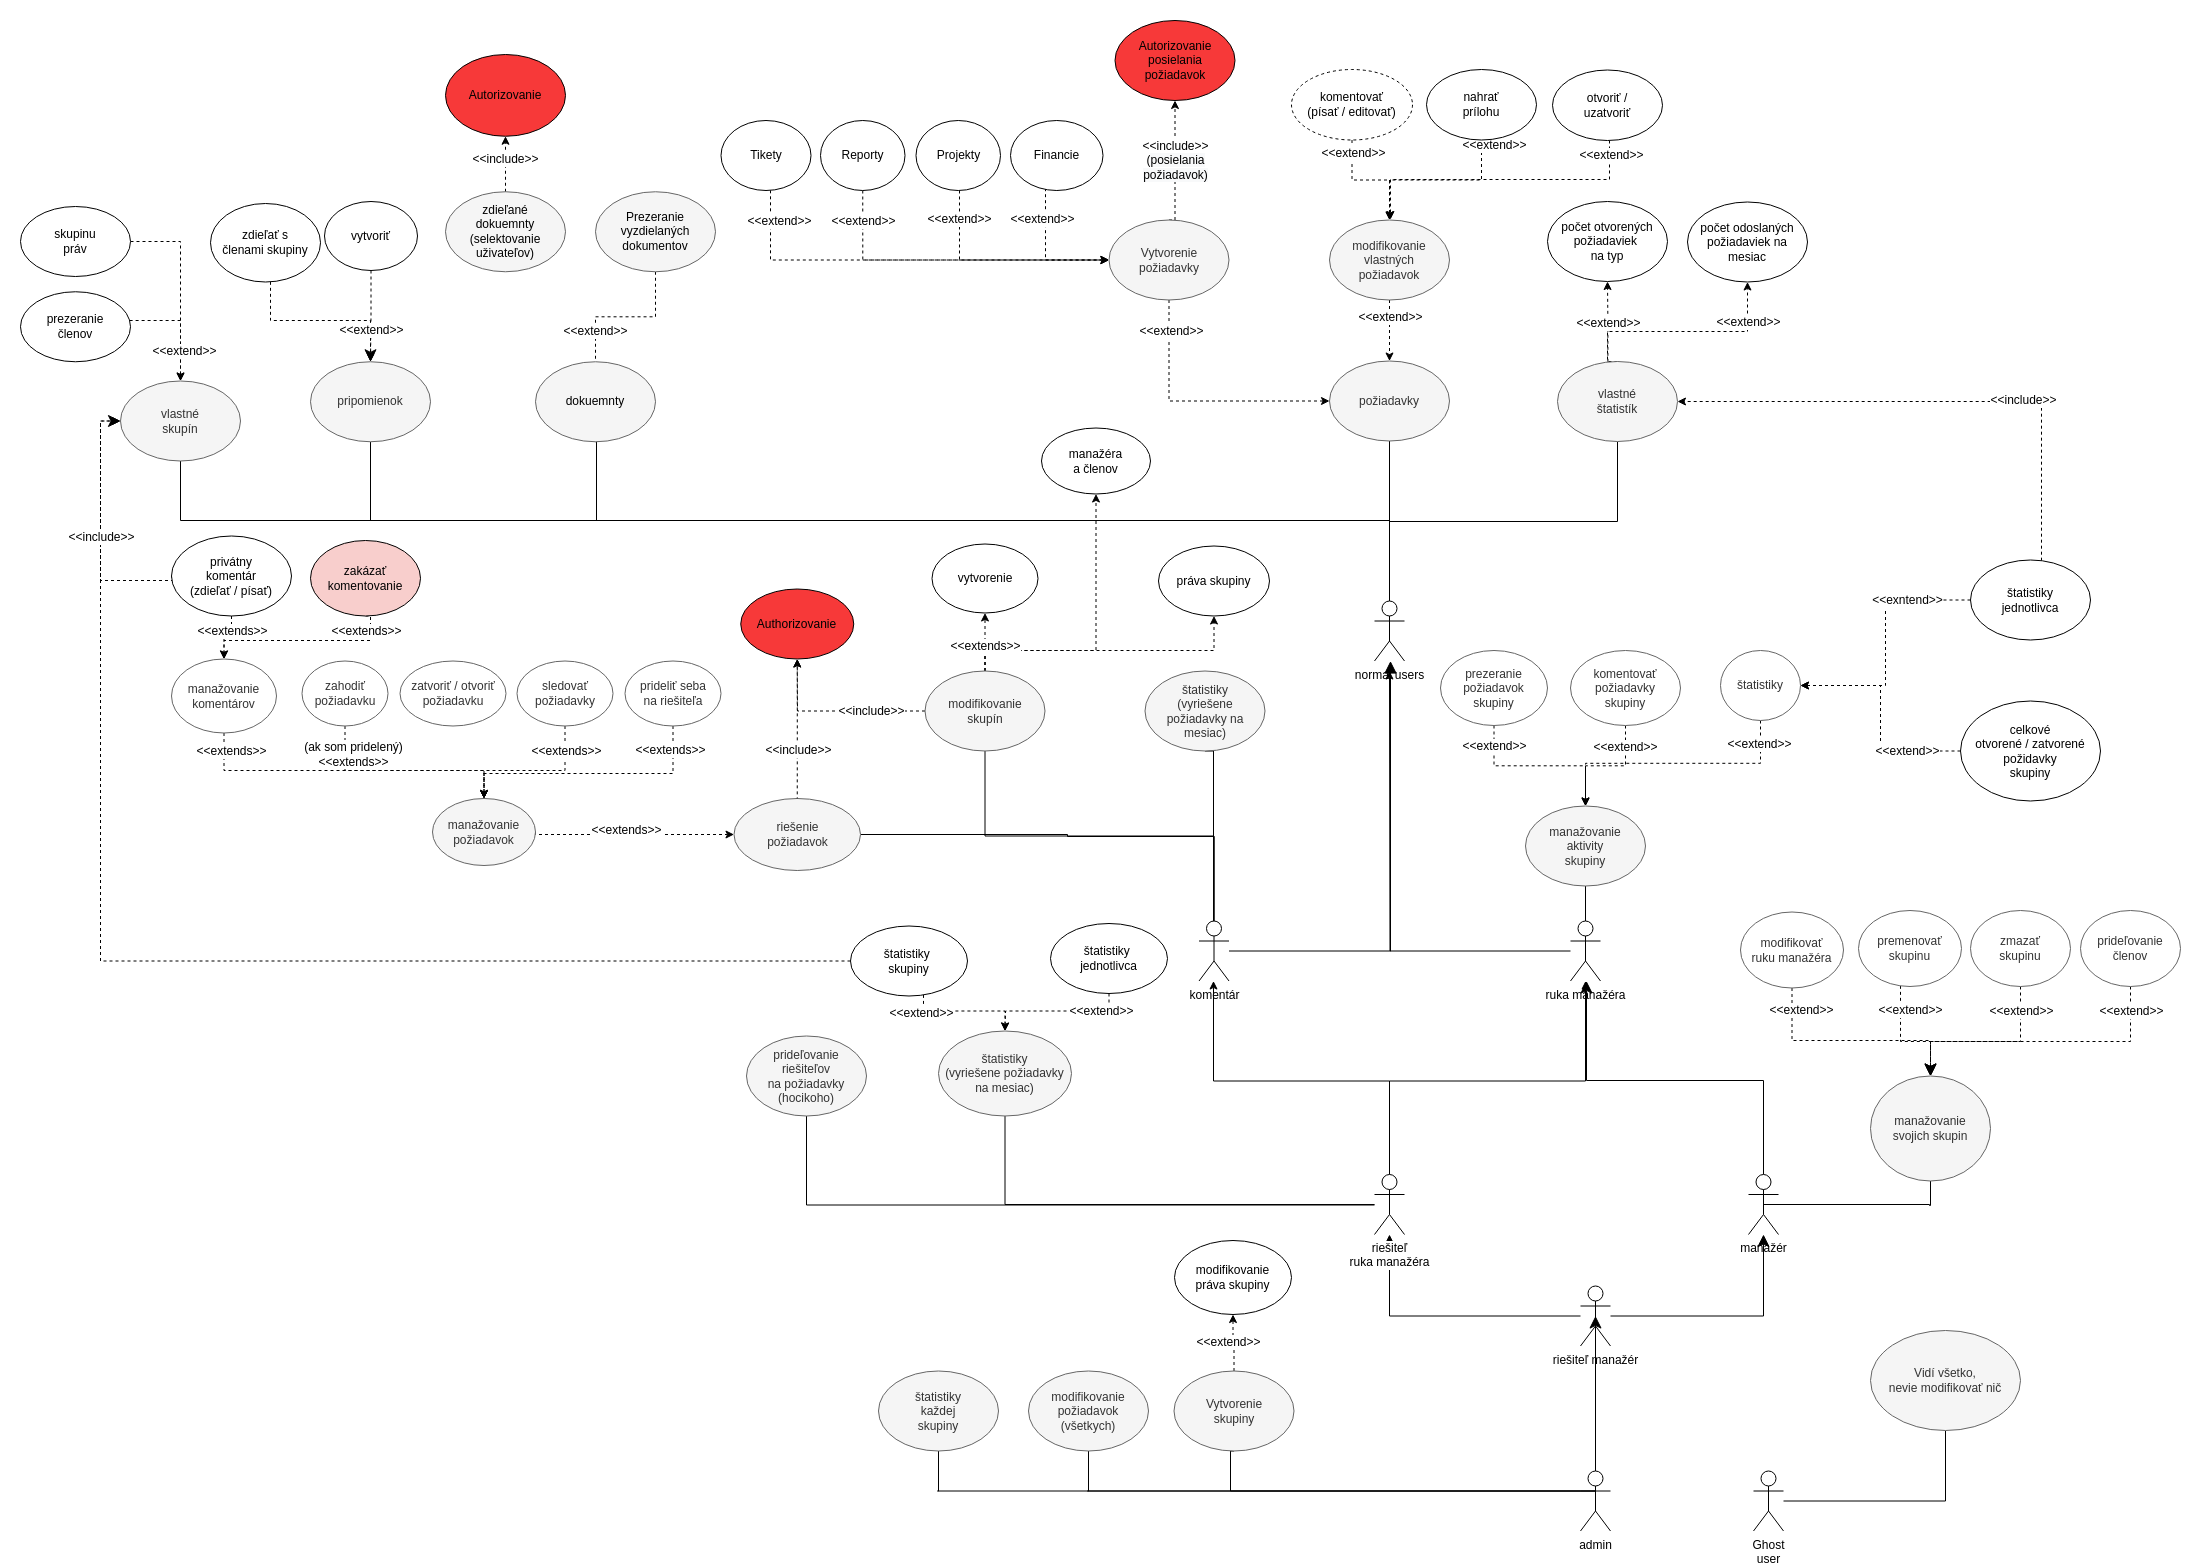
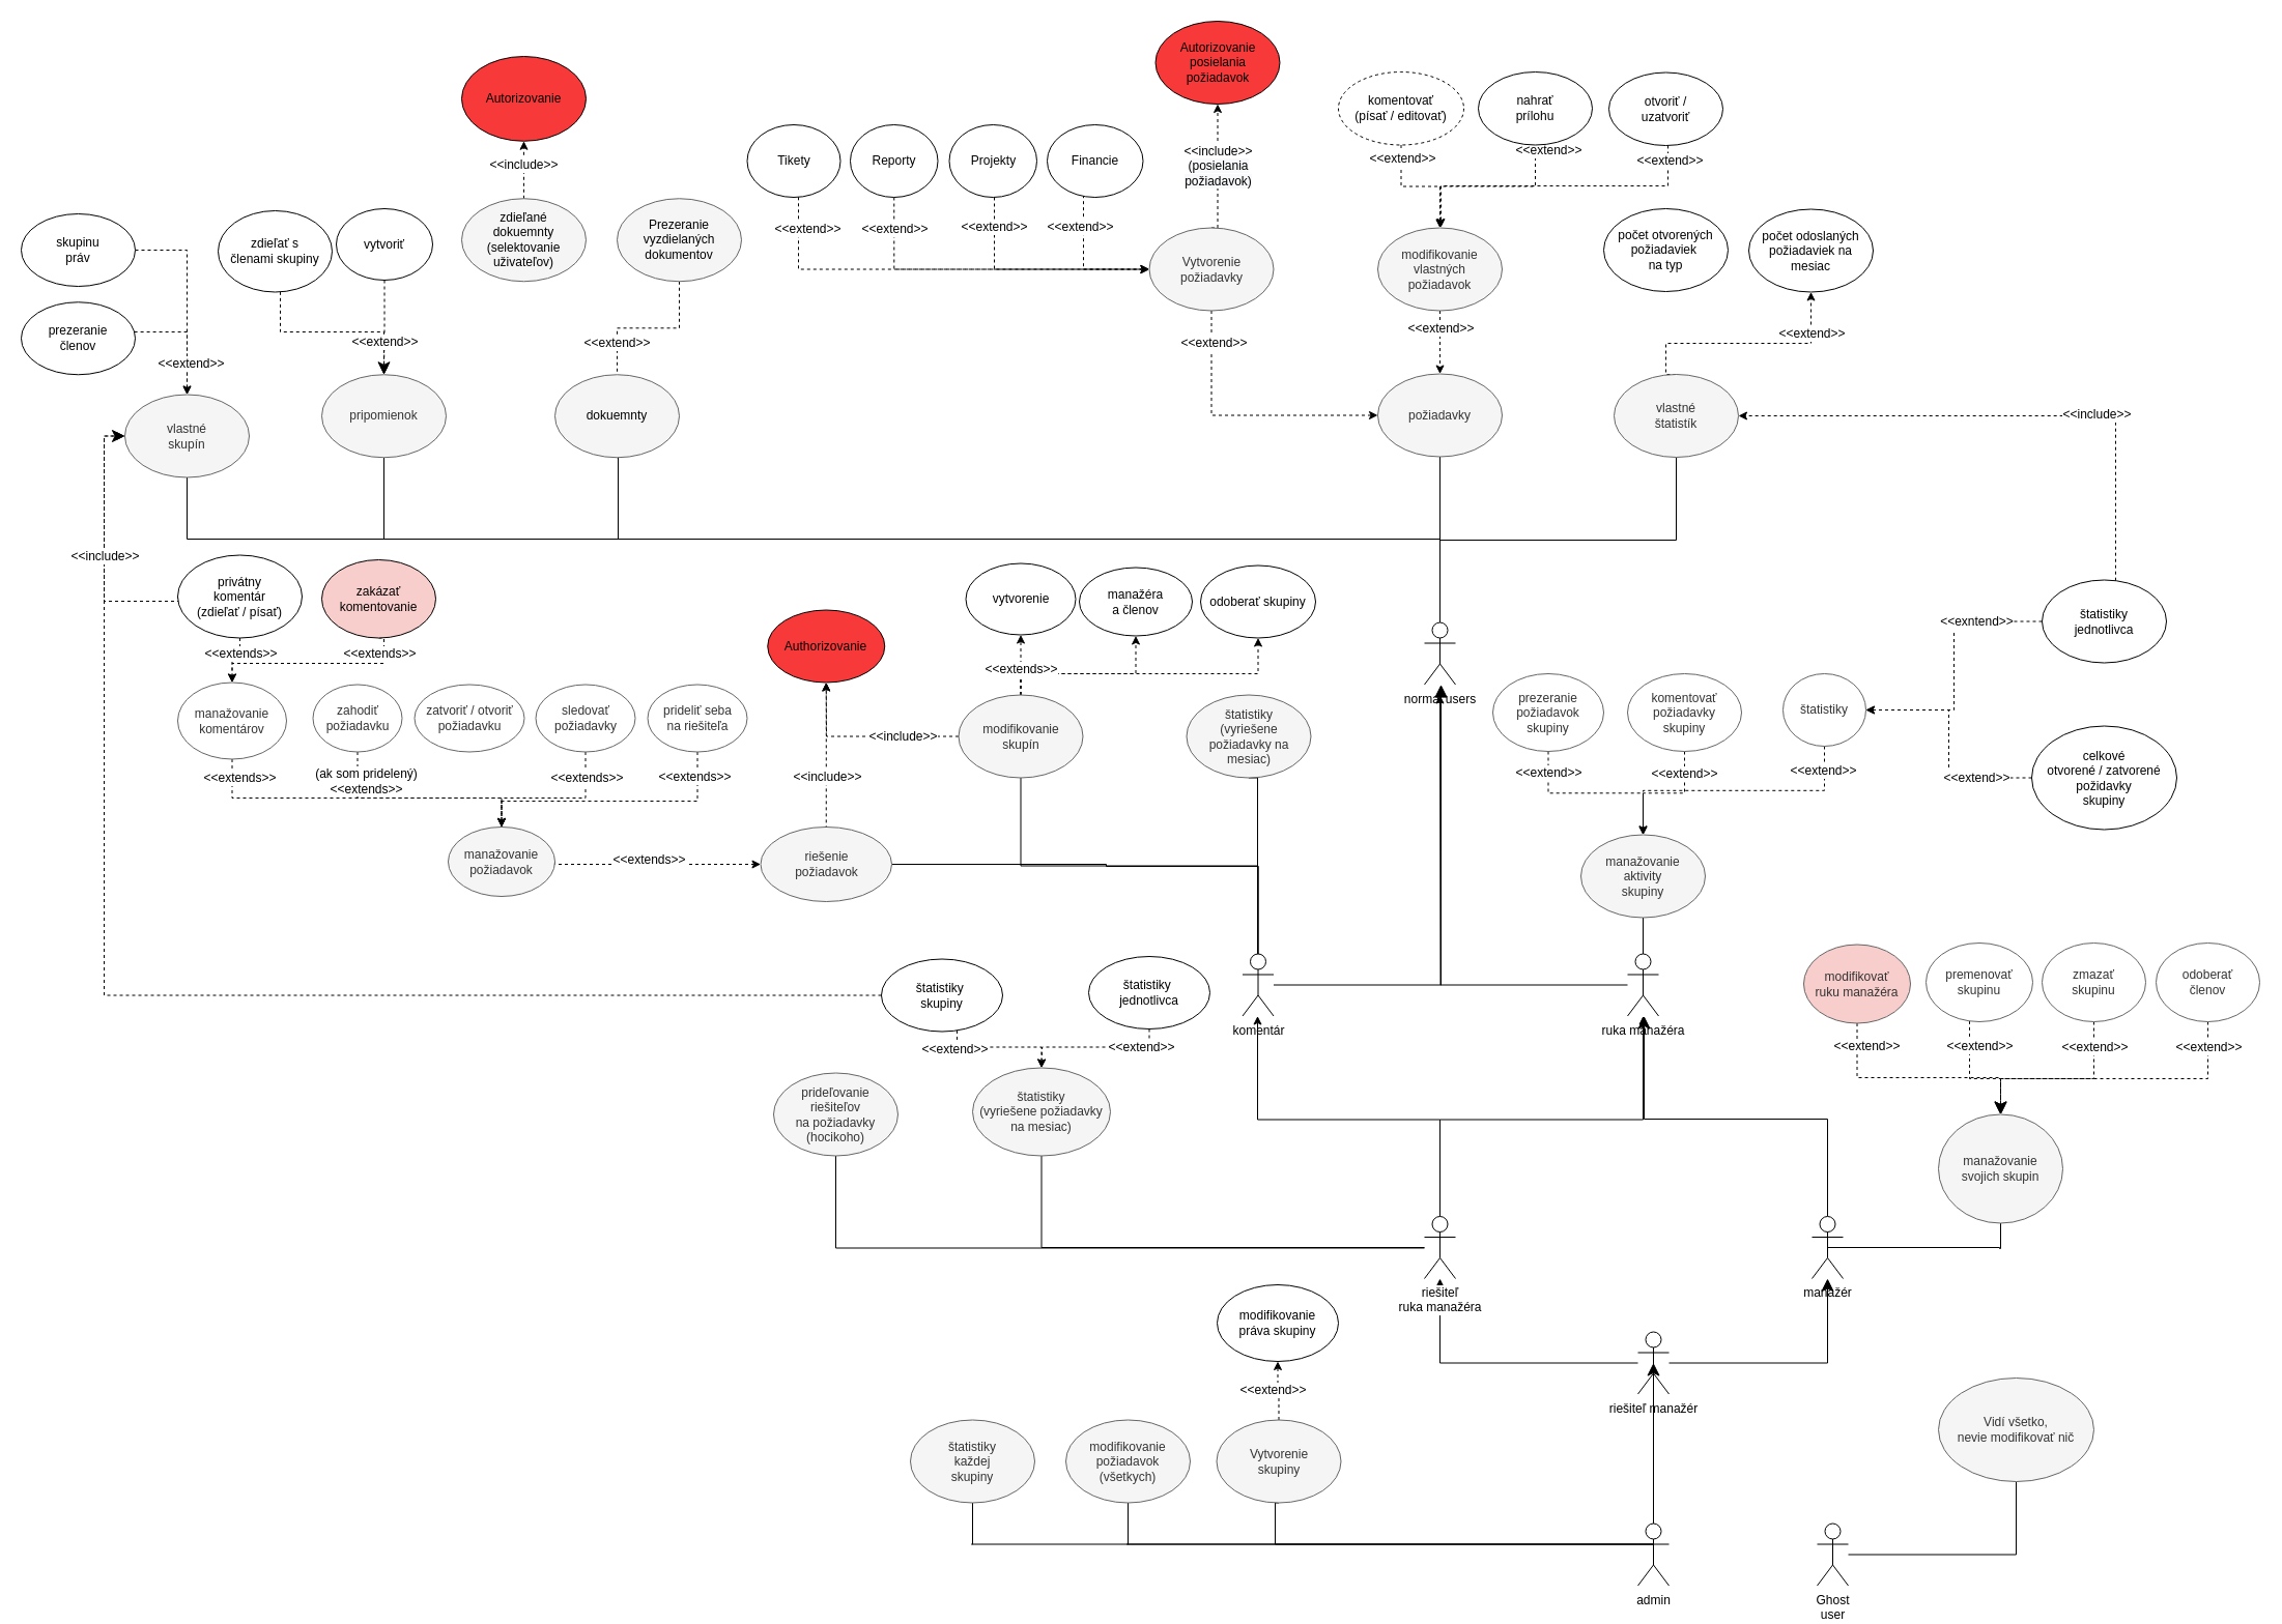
- <mxCell id="73" style="edgeStyle=orthogonalEdgeStyle;rounded=0;orthogonalLoop=1;jettySize=auto;html=1;entryX=0.5;entryY=1;entryDx=0;entryDy=0;startArrow=none;startFill=0;endArrow=classic;endFill=1;endSize=6;dashed=1;exitX=0.42;exitY=0.004;exitDx=0;exitDy=0;exitPerimeter=0;" parent="1" source="77" target="78" edge="1"><mxGeometry relative="1" as="geometry" /></mxCell>
- <mxCell id="74" value="&amp;lt;&amp;lt;extend&amp;gt;&amp;gt;" style="text;html=1;align=center;verticalAlign=middle;resizable=0;points=[];;labelBackgroundColor=#ffffff;" parent="73" vertex="1" connectable="0"><mxGeometry x="0.273" y="-1" relative="1" as="geometry"><mxPoint x="-1" y="11.5" as="offset" /></mxGeometry></mxCell>
- <mxCell id="144" value="manažéra&lt;br&gt;a členov" style="ellipse;whiteSpace=wrap;html=1;fillColor=#FFFFFF;" parent="1" vertex="1"><mxGeometry x="1041" y="427.5" width="109" height="66" as="geometry" /></mxCell>
+ <mxCell id="144" value="manažéra&lt;br&gt;a členov" style="ellipse;whiteSpace=wrap;html=1;fillColor=#FFFFFF;" parent="1" vertex="1"><mxGeometry x="1041" y="547.5" width="109" height="66" as="geometry" /></mxCell>
- <mxCell id="143" value="práva skupiny" style="ellipse;whiteSpace=wrap;html=1;fillColor=#FFFFFF;" parent="1" vertex="1"><mxGeometry x="1158" y="545.5" width="111" height="70" as="geometry" /></mxCell>
+ <mxCell id="143" value="odoberať skupiny" style="ellipse;whiteSpace=wrap;html=1;fillColor=#FFFFFF;" parent="1" vertex="1"><mxGeometry x="1158" y="545.5" width="111" height="70" as="geometry" /></mxCell>
- <mxCell id="90" value="prideľovanie&lt;br&gt;členov" style="ellipse;whiteSpace=wrap;html=1;fillColor=#FFFFFF;strokeColor=#666666;fontColor=#333333;" parent="1" vertex="1"><mxGeometry x="2080" y="910" width="100" height="76" as="geometry" /></mxCell>
+ <mxCell id="90" value="odoberať&lt;br&gt;členov" style="ellipse;whiteSpace=wrap;html=1;fillColor=#FFFFFF;strokeColor=#666666;fontColor=#333333;" parent="1" vertex="1"><mxGeometry x="2080" y="910" width="100" height="76" as="geometry" /></mxCell>
- <mxCell id="149" value="modifikovať&lt;br&gt;ruku manažéra" style="ellipse;whiteSpace=wrap;html=1;fillColor=#FFFFFF;strokeColor=#666666;fontColor=#333333;" parent="1" vertex="1"><mxGeometry x="1740" y="911.5" width="103" height="76" as="geometry" /></mxCell>
+ <mxCell id="149" value="modifikovať&lt;br&gt;ruku manažéra" style="ellipse;whiteSpace=wrap;html=1;fillColor=#f8cecc;strokeColor=#666666;fontColor=#333333;" parent="1" vertex="1"><mxGeometry x="1740" y="911.5" width="103" height="76" as="geometry" /></mxCell>
